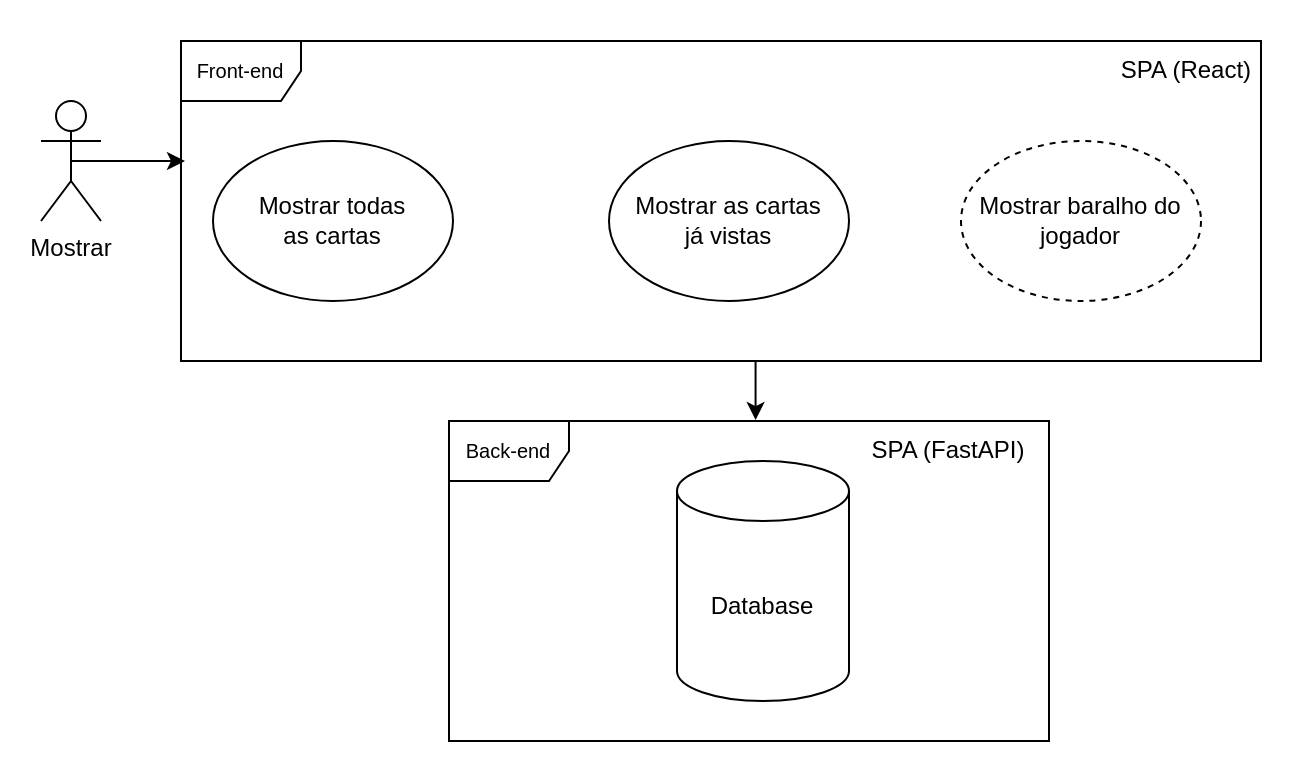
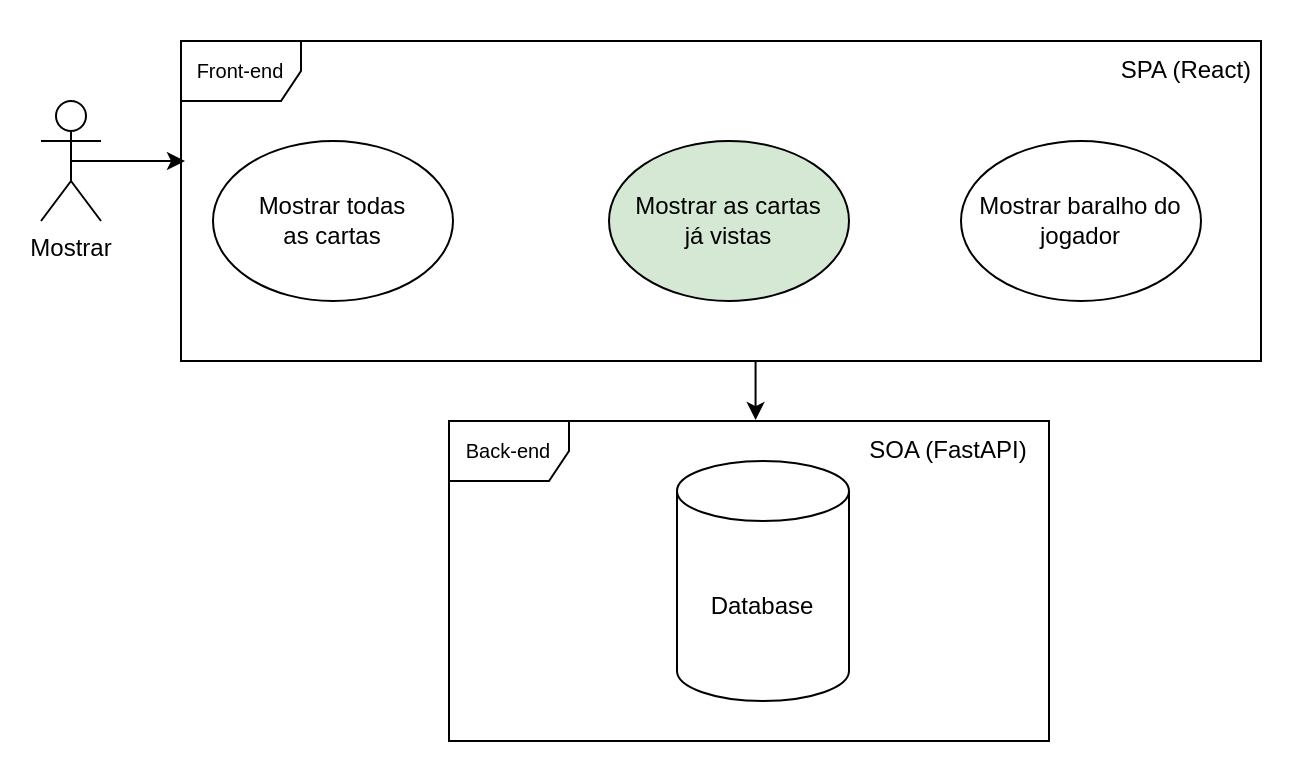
- <mxCell id="11" value="Mostrar&amp;nbsp;&lt;span style=&quot;background-color: transparent; color: light-dark(rgb(0, 0, 0), rgb(255, 255, 255));&quot;&gt;as cartas&lt;/span&gt;&lt;div&gt;&lt;span style=&quot;background-color: transparent; color: light-dark(rgb(0, 0, 0), rgb(255, 255, 255));&quot;&gt;já vistas&lt;/span&gt;&lt;/div&gt;" style="ellipse;whiteSpace=wrap;html=1;" vertex="1" parent="1"><mxGeometry x="304" y="70" width="120" height="80" as="geometry" /></mxCell>
+ <mxCell id="11" value="Mostrar&amp;nbsp;&lt;span style=&quot;background-color: transparent; color: light-dark(rgb(0, 0, 0), rgb(255, 255, 255));&quot;&gt;as cartas&lt;/span&gt;&lt;div&gt;&lt;span style=&quot;background-color: transparent; color: light-dark(rgb(0, 0, 0), rgb(255, 255, 255));&quot;&gt;já vistas&lt;/span&gt;&lt;/div&gt;" style="ellipse;whiteSpace=wrap;html=1;fillColor=#d5e8d4;" vertex="1" parent="1"><mxGeometry x="304" y="70" width="120" height="80" as="geometry" /></mxCell>
- <mxCell id="4" value="Mostrar baralho do jogador" style="ellipse;whiteSpace=wrap;html=1;dashed=1;" parent="1" vertex="1"><mxGeometry x="480" y="70" width="120" height="80" as="geometry" /></mxCell>
+ <mxCell id="4" value="Mostrar baralho do jogador" style="ellipse;whiteSpace=wrap;html=1;" parent="1" vertex="1"><mxGeometry x="480" y="70" width="120" height="80" as="geometry" /></mxCell>
- <mxCell id="10" value="SPA (FastAPI)" style="text;html=1;align=center;verticalAlign=middle;whiteSpace=wrap;rounded=0;" parent="1" vertex="1"><mxGeometry x="424" y="210" width="100" height="30" as="geometry" /></mxCell>
+ <mxCell id="10" value="SOA (FastAPI)" style="text;html=1;align=center;verticalAlign=middle;whiteSpace=wrap;rounded=0;" parent="1" vertex="1"><mxGeometry x="424" y="210" width="100" height="30" as="geometry" /></mxCell>
